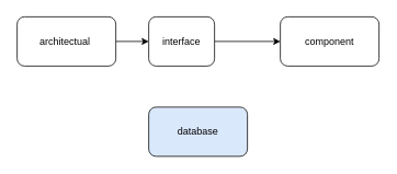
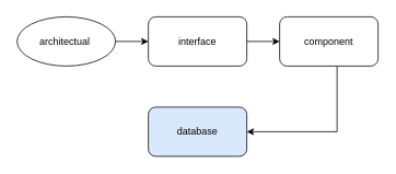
- <mxCell id="7" value="architectual&amp;nbsp;" style="rounded=1;whiteSpace=wrap;html=1;" vertex="1" parent="1"><mxGeometry x="20" y="20" width="120" height="60" as="geometry" /></mxCell>
+ <mxCell id="7" value="architectual&amp;nbsp;" style="ellipse;whiteSpace=wrap;html=1;" vertex="1" parent="1"><mxGeometry x="20" y="20" width="120" height="60" as="geometry" /></mxCell>
- <mxCell id="3" value="interface" style="rounded=1;whiteSpace=wrap;html=1;" vertex="1" parent="1"><mxGeometry x="180" y="20" width="80" height="60" as="geometry" /></mxCell>
+ <mxCell id="3" value="interface" style="rounded=1;whiteSpace=wrap;html=1;" vertex="1" parent="1"><mxGeometry x="180" y="20" width="120" height="60" as="geometry" /></mxCell>
+ <mxCell id="4" style="edgeStyle=orthogonalEdgeStyle;rounded=0;orthogonalLoop=1;jettySize=auto;html=1;entryX=1;entryY=0.5;entryDx=0;entryDy=0;" edge="1" parent="1" source="5" target="8"><mxGeometry relative="1" as="geometry"><Array as="points"><mxPoint x="410" y="160" /></Array></mxGeometry></mxCell>
